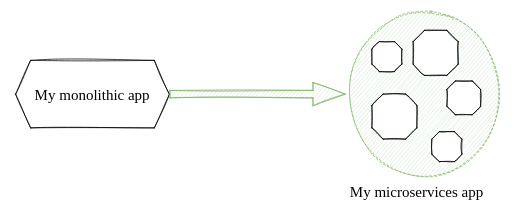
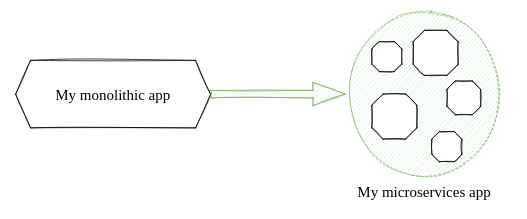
- <mxCell id="2" value="My monolithic app" style="shape=hexagon;perimeter=hexagonPerimeter2;whiteSpace=wrap;html=1;fixedSize=1;sketch=1;hachureGap=4;fontFamily=Architects Daughter;fontSource=https%3A%2F%2Ffonts.googleapis.com%2Fcss%3Ffamily%3DArchitects%2BDaughter;fontSize=20;" vertex="1" parent="1"><mxGeometry x="20" y="80" width="205" height="90" as="geometry" /></mxCell>
+ <mxCell id="2" value="My monolithic app" style="shape=hexagon;perimeter=hexagonPerimeter2;whiteSpace=wrap;html=1;fixedSize=1;sketch=1;hachureGap=4;fontFamily=Architects Daughter;fontSource=https%3A%2F%2Ffonts.googleapis.com%2Fcss%3Ffamily%3DArchitects%2BDaughter;fontSize=20;" vertex="1" parent="1"><mxGeometry x="20" y="80" width="260" height="90" as="geometry" /></mxCell>
- <mxCell id="10" value="My microservices app" style="text;html=1;strokeColor=none;fillColor=none;align=center;verticalAlign=middle;whiteSpace=wrap;rounded=0;sketch=1;hachureGap=4;fontFamily=Architects Daughter;fontSource=https%3A%2F%2Ffonts.googleapis.com%2Fcss%3Ffamily%3DArchitects%2BDaughter;fontSize=20;" vertex="1" parent="1"><mxGeometry x="440" y="240" width="230" height="30" as="geometry" /></mxCell>
+ <mxCell id="10" value="My microservices app" style="text;html=1;strokeColor=none;fillColor=none;align=center;verticalAlign=middle;whiteSpace=wrap;rounded=0;sketch=1;hachureGap=4;fontFamily=Architects Daughter;fontSource=https%3A%2F%2Ffonts.googleapis.com%2Fcss%3Ffamily%3DArchitects%2BDaughter;fontSize=20;" vertex="1" parent="1"><mxGeometry x="450" y="240" width="230" height="30" as="geometry" /></mxCell>
